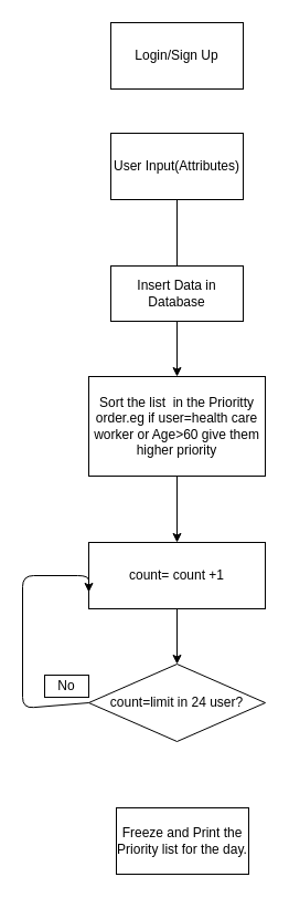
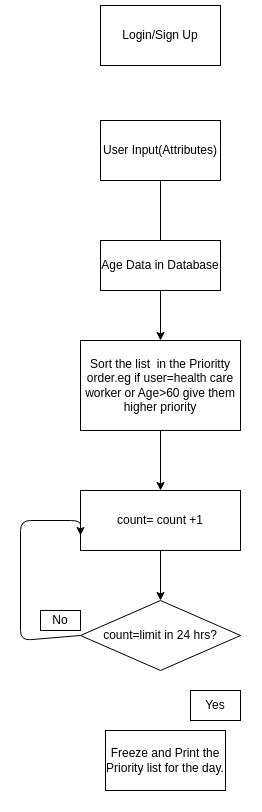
- <mxCell id="2" value="Login/Sign Up" style="rounded=0;whiteSpace=wrap;html=1;" vertex="1" parent="1"><mxGeometry x="100" y="20" width="120" height="60" as="geometry" /></mxCell>
+ <mxCell id="2" value="Login/Sign Up" style="rounded=0;whiteSpace=wrap;html=1;" vertex="1" parent="1"><mxGeometry x="100" y="5" width="120" height="60" as="geometry" /></mxCell>
- <mxCell id="5" value="Insert Data in Database" style="rounded=0;whiteSpace=wrap;html=1;" vertex="1" parent="1"><mxGeometry x="100" y="240" width="120" height="50" as="geometry" /></mxCell>
+ <mxCell id="5" value="Age Data in Database" style="rounded=0;whiteSpace=wrap;html=1;" vertex="1" parent="1"><mxGeometry x="100" y="240" width="120" height="50" as="geometry" /></mxCell>
- <mxCell id="11" value="count=limit in 24 user?" style="rhombus;whiteSpace=wrap;html=1;" vertex="1" parent="1"><mxGeometry x="80" y="600" width="160" height="70" as="geometry" /></mxCell>
+ <mxCell id="11" value="count=limit in 24 hrs?" style="rhombus;whiteSpace=wrap;html=1;" vertex="1" parent="1"><mxGeometry x="80" y="600" width="160" height="70" as="geometry" /></mxCell>
+ <mxCell id="14" value="Yes" style="rounded=0;whiteSpace=wrap;html=1;" vertex="1" parent="1"><mxGeometry x="190" y="690" width="50" height="30" as="geometry" /></mxCell>
